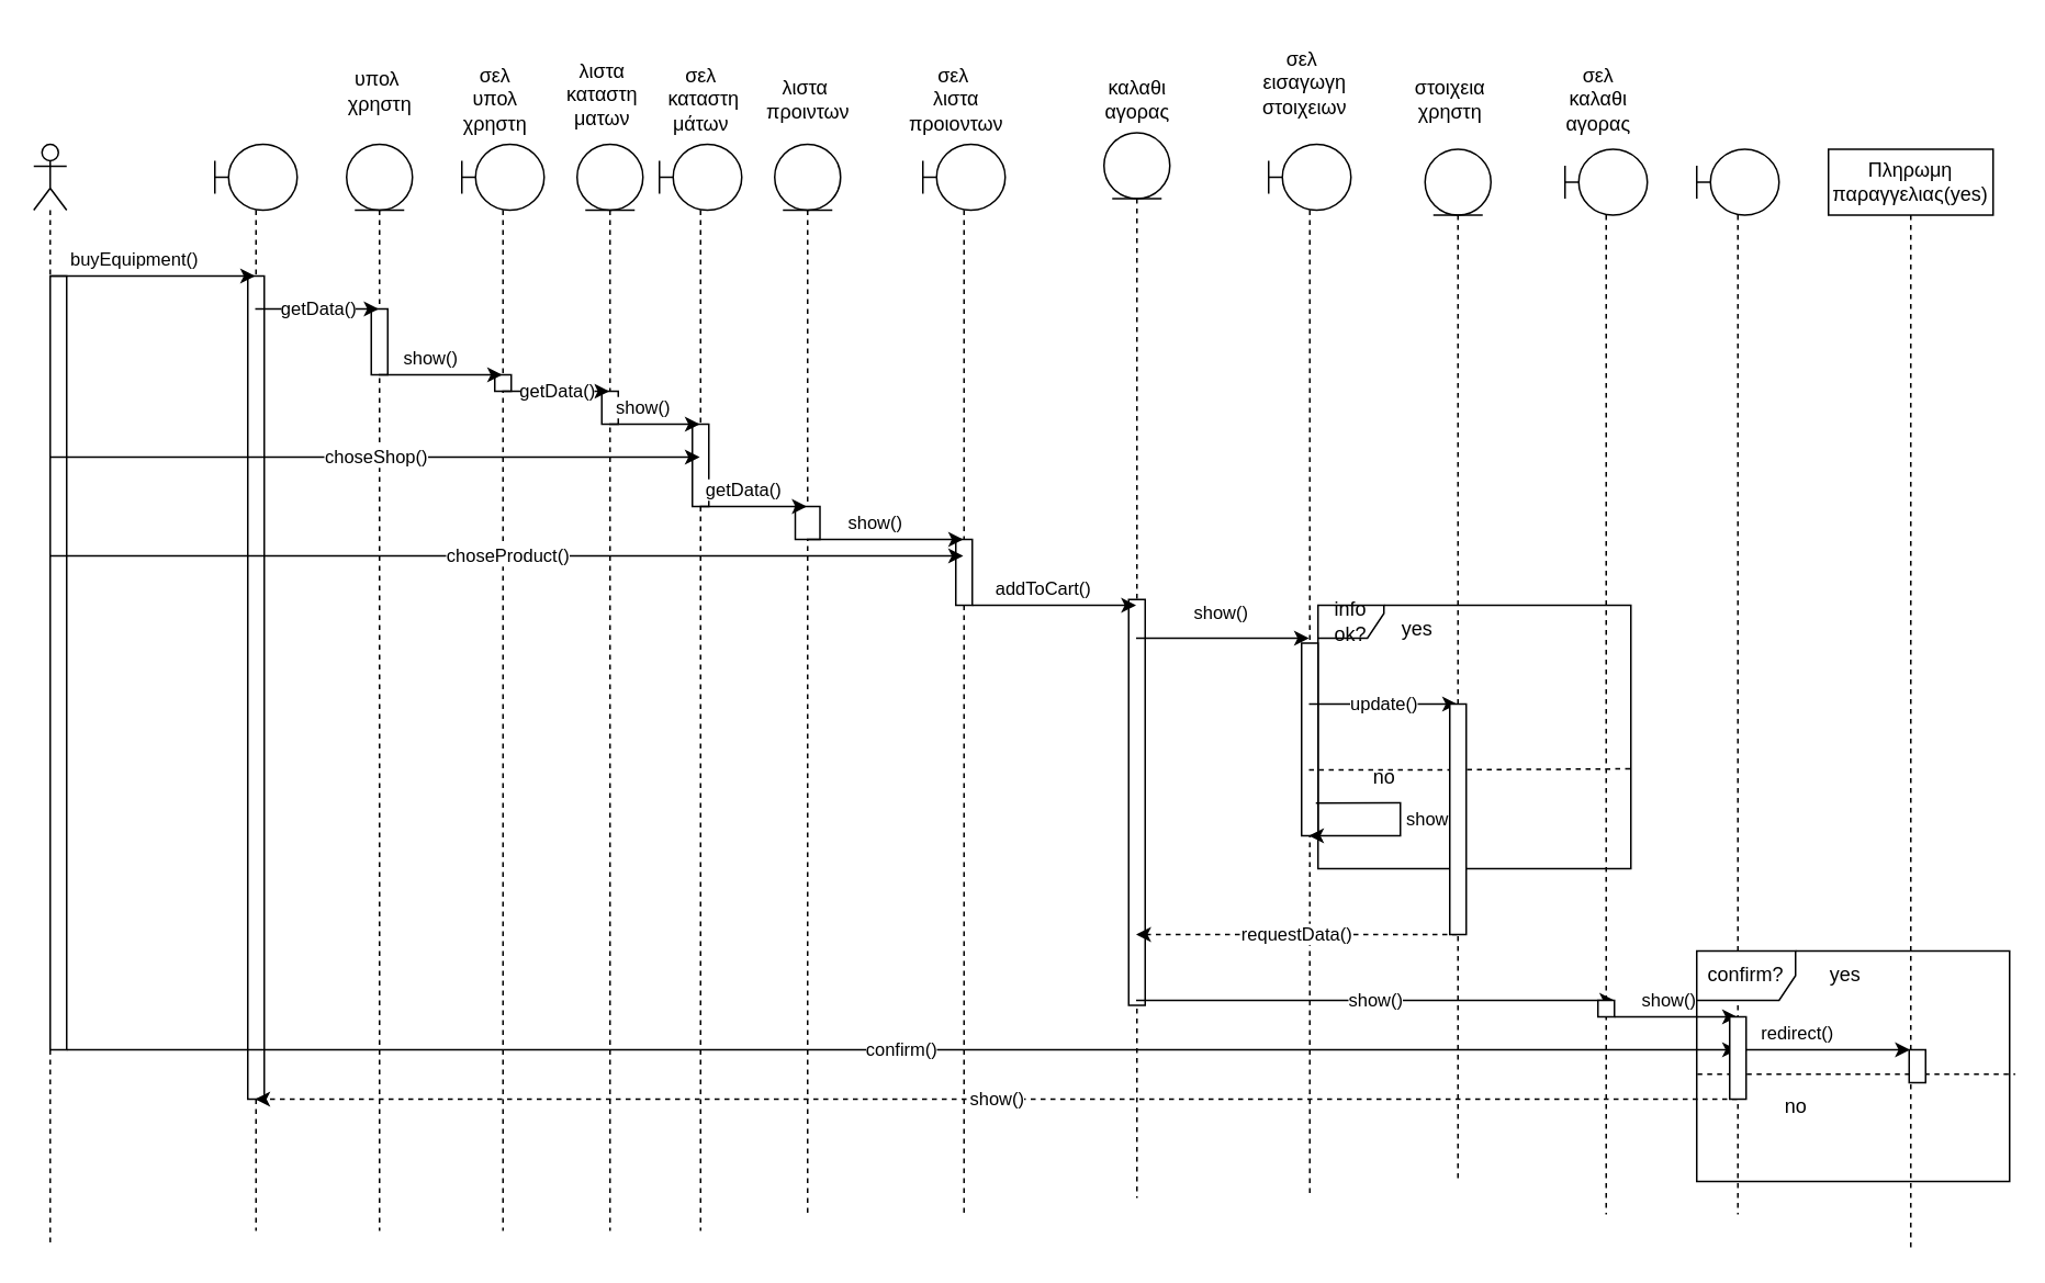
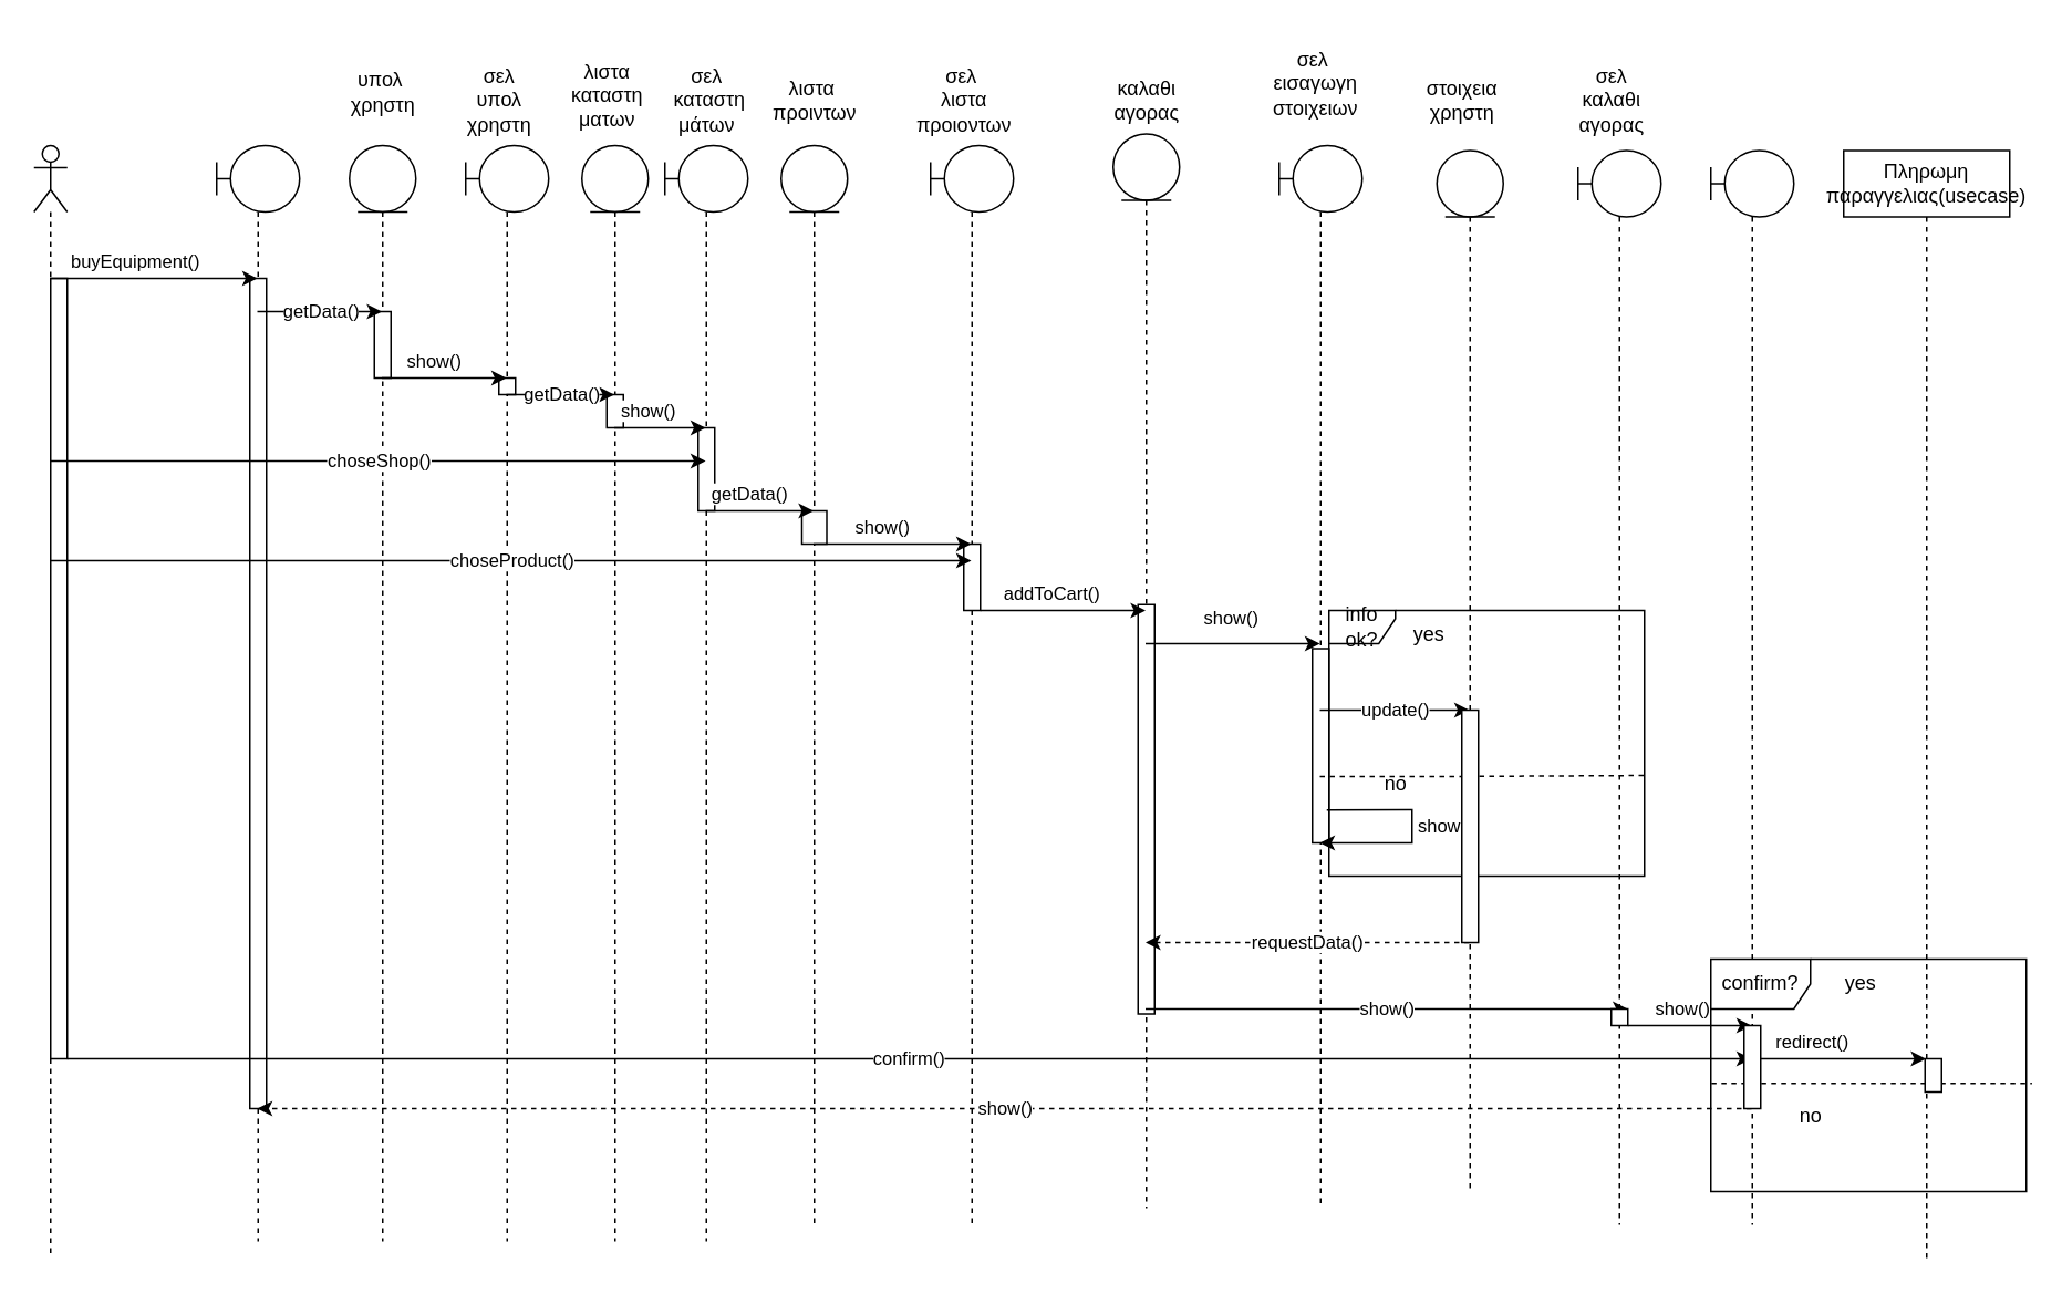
- <mxCell id="32" value="Πληρωμη παραγγελιας(yes)" style="shape=umlLifeline;perimeter=lifelinePerimeter;whiteSpace=wrap;html=1;container=1;dropTarget=0;collapsible=0;recursiveResize=0;outlineConnect=0;portConstraint=eastwest;newEdgeStyle={&quot;edgeStyle&quot;:&quot;elbowEdgeStyle&quot;,&quot;elbow&quot;:&quot;vertical&quot;,&quot;curved&quot;:0,&quot;rounded&quot;:0};" vertex="1" parent="1"><mxGeometry x="1110" y="90" width="100" height="667" as="geometry" /></mxCell>
+ <mxCell id="32" value="Πληρωμη παραγγελιας(usecase)" style="shape=umlLifeline;perimeter=lifelinePerimeter;whiteSpace=wrap;html=1;container=1;dropTarget=0;collapsible=0;recursiveResize=0;outlineConnect=0;portConstraint=eastwest;newEdgeStyle={&quot;edgeStyle&quot;:&quot;elbowEdgeStyle&quot;,&quot;elbow&quot;:&quot;vertical&quot;,&quot;curved&quot;:0,&quot;rounded&quot;:0};" vertex="1" parent="1"><mxGeometry x="1110" y="90" width="100" height="667" as="geometry" /></mxCell>
